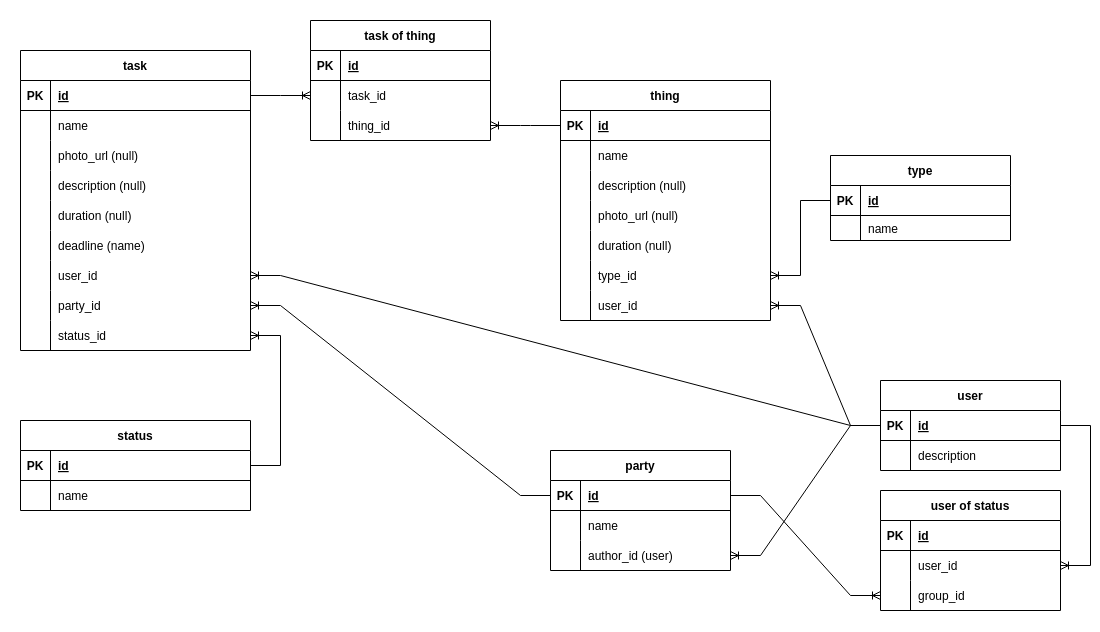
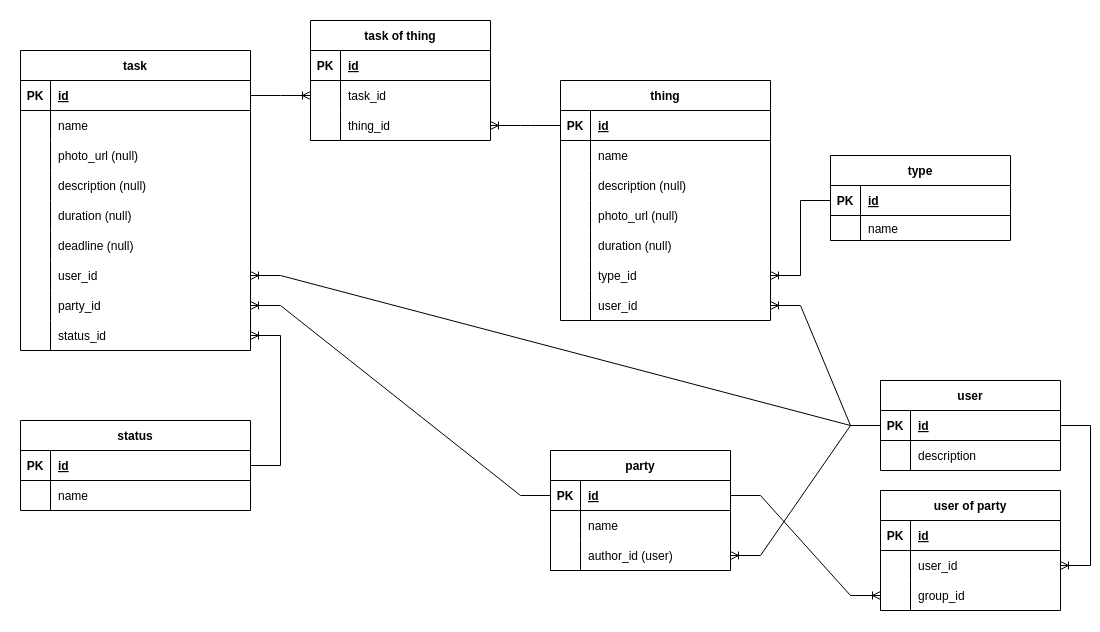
- <mxCell id="27" value="deadline (name)" style="shape=partialRectangle;connectable=0;fillColor=none;top=0;left=0;bottom=0;right=0;align=left;spacingLeft=6;overflow=hidden;" parent="25" vertex="1"><mxGeometry x="30" width="200" height="30" as="geometry"><mxRectangle width="200" height="30" as="alternateBounds" /></mxGeometry></mxCell>
+ <mxCell id="27" value="deadline (null)" style="shape=partialRectangle;connectable=0;fillColor=none;top=0;left=0;bottom=0;right=0;align=left;spacingLeft=6;overflow=hidden;" parent="25" vertex="1"><mxGeometry x="30" width="200" height="30" as="geometry"><mxRectangle width="200" height="30" as="alternateBounds" /></mxGeometry></mxCell>
- <mxCell id="48" value="user of status" style="shape=table;startSize=30;container=1;collapsible=1;childLayout=tableLayout;fixedRows=1;rowLines=0;fontStyle=1;align=center;resizeLast=1;" parent="1" vertex="1"><mxGeometry x="880" y="490" width="180" height="120" as="geometry" /></mxCell>
+ <mxCell id="48" value="user of party" style="shape=table;startSize=30;container=1;collapsible=1;childLayout=tableLayout;fixedRows=1;rowLines=0;fontStyle=1;align=center;resizeLast=1;" parent="1" vertex="1"><mxGeometry x="880" y="490" width="180" height="120" as="geometry" /></mxCell>
